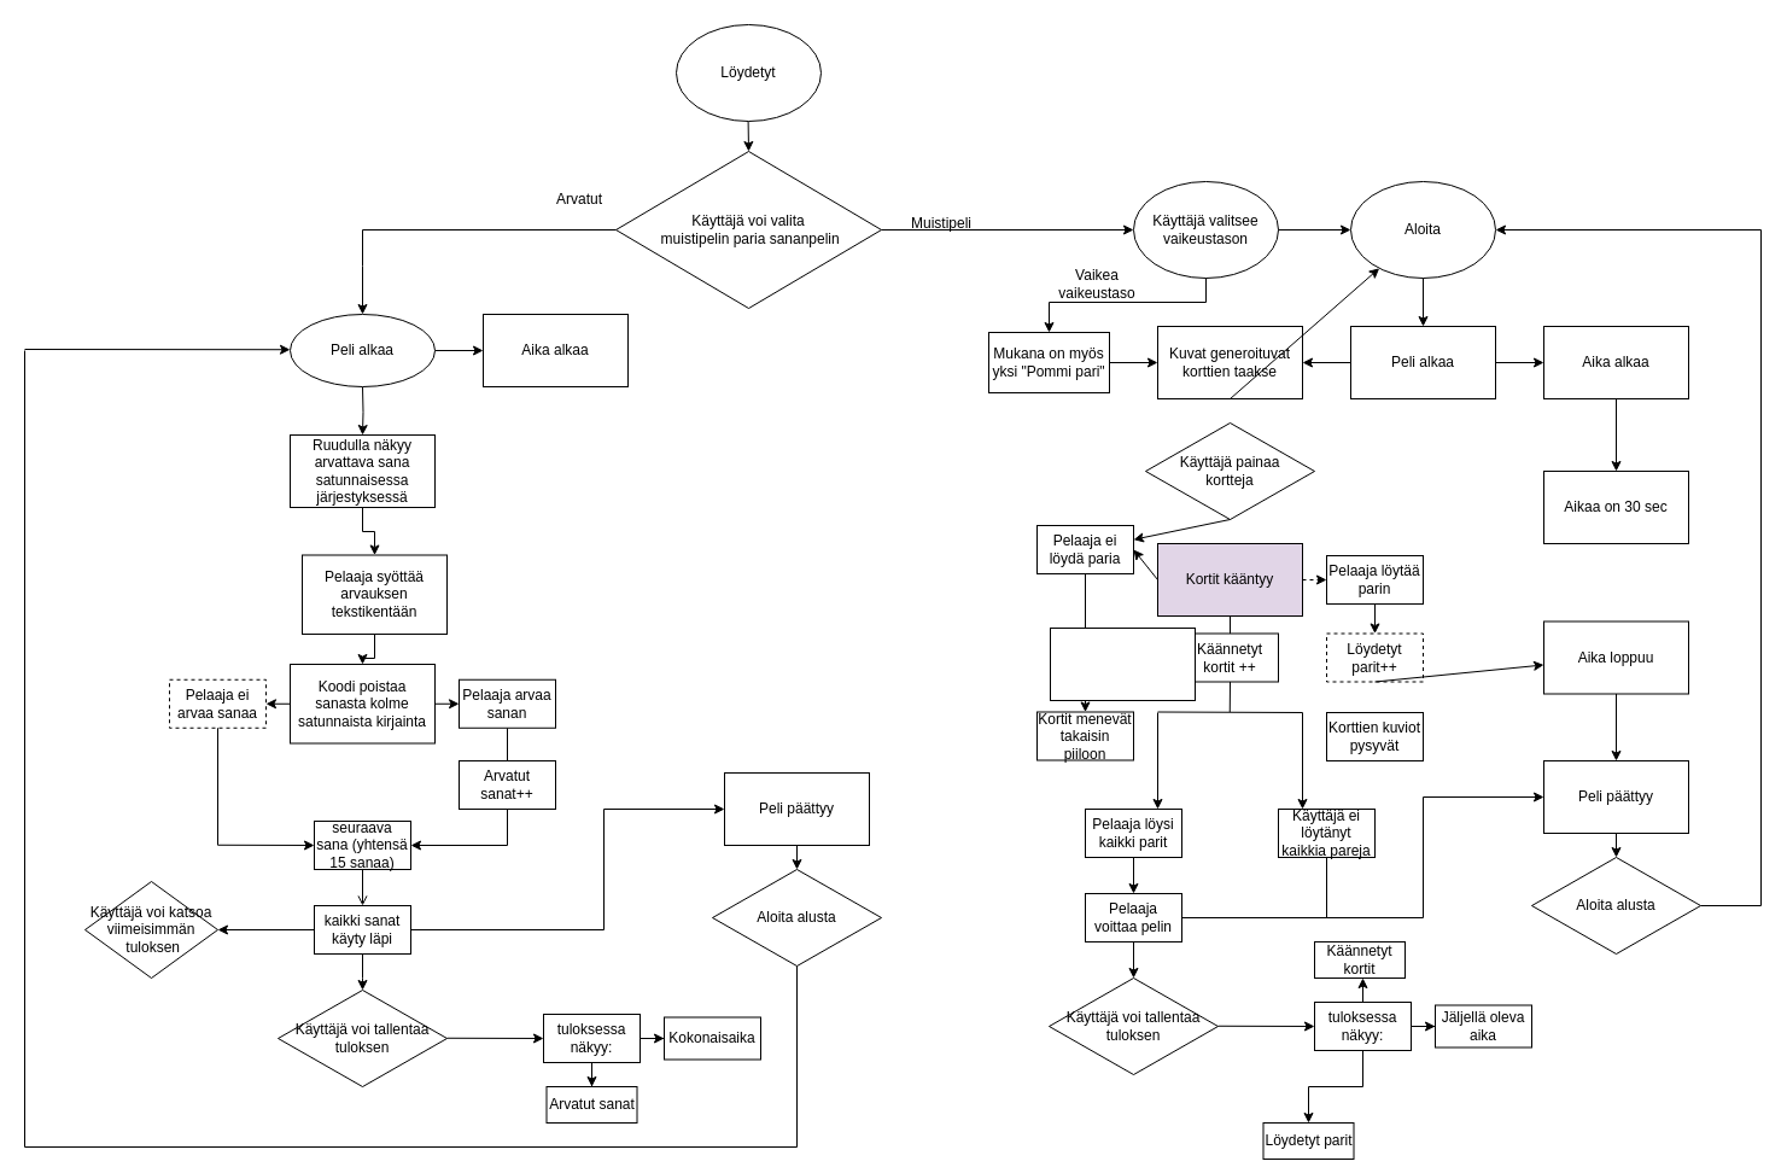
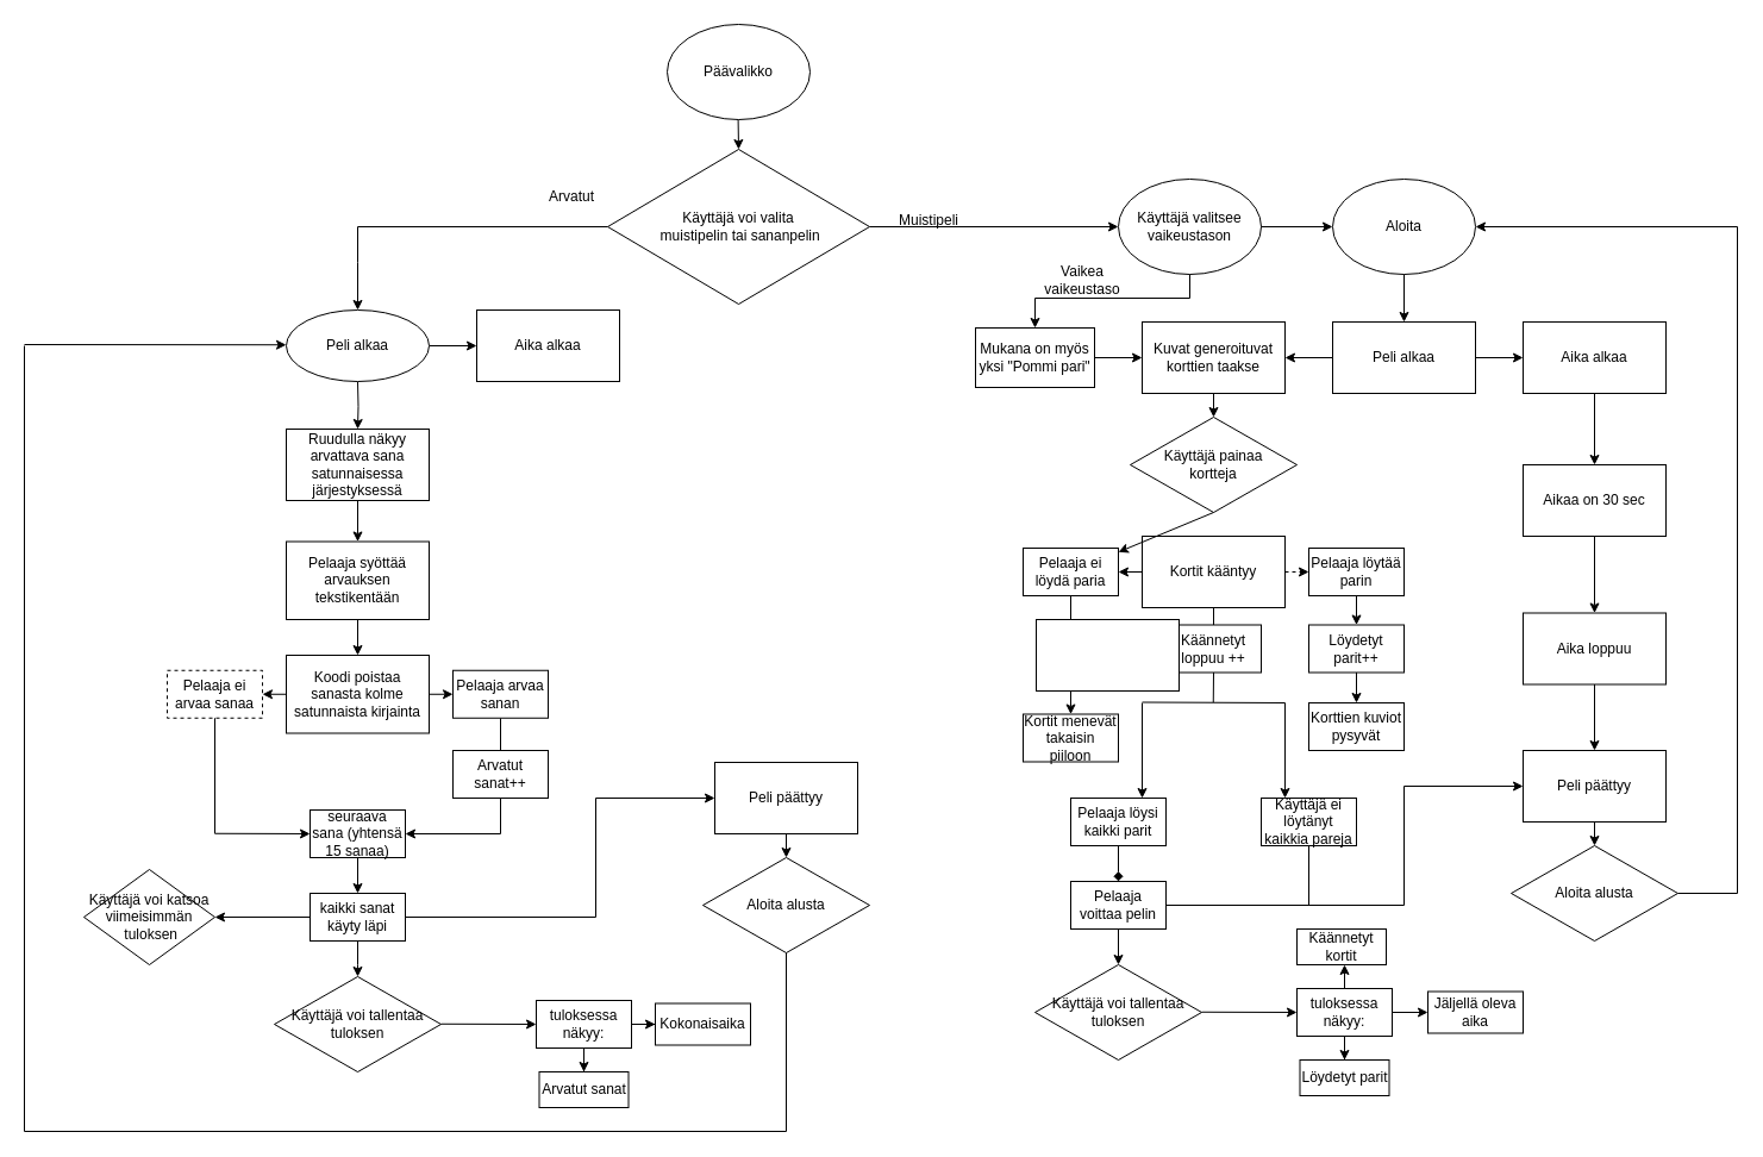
- <mxCell id="47" value="Löydetyt" style="ellipse;whiteSpace=wrap;html=1;" parent="1" vertex="1"><mxGeometry x="560" y="20" width="120" height="80" as="geometry" /></mxCell>
+ <mxCell id="47" value="Päävalikko" style="ellipse;whiteSpace=wrap;html=1;" parent="1" vertex="1"><mxGeometry x="560" y="20" width="120" height="80" as="geometry" /></mxCell>
- <mxCell id="46" value="Käyttäjä voi valita&lt;br&gt;&amp;nbsp;muistipelin paria sananpelin" style="rhombus;whiteSpace=wrap;html=1;" parent="1" vertex="1"><mxGeometry x="510" y="125" width="220" height="130" as="geometry" /></mxCell>
+ <mxCell id="46" value="Käyttäjä voi valita&lt;br&gt;&amp;nbsp;muistipelin tai sananpelin" style="rhombus;whiteSpace=wrap;html=1;" parent="1" vertex="1"><mxGeometry x="510" y="125" width="220" height="130" as="geometry" /></mxCell>
- <mxCell id="12" value="" style="endArrow=classic;html=1;rounded=0;exitX=0.5;exitY=1;exitDx=0;exitDy=0;" parent="1" source="6" target="2" edge="1"><mxGeometry width="50" height="50" relative="1" as="geometry"><mxPoint x="1189" y="230" as="sourcePoint" /><mxPoint x="1189" y="280" as="targetPoint" /></mxGeometry></mxCell>
+ <mxCell id="12" value="" style="endArrow=classic;html=1;rounded=0;exitX=0.5;exitY=1;exitDx=0;exitDy=0;entryX=0.5;entryY=0;entryDx=0;entryDy=0;" parent="1" source="6" target="11" edge="1"><mxGeometry width="50" height="50" relative="1" as="geometry"><mxPoint x="1189" y="230" as="sourcePoint" /><mxPoint x="1189" y="280" as="targetPoint" /></mxGeometry></mxCell>
- <mxCell id="22" value="Pelaaja ei löydä paria" style="rounded=0;whiteSpace=wrap;html=1;" parent="1" vertex="1"><mxGeometry x="859" y="435" width="80" height="40" as="geometry" /></mxCell>
+ <mxCell id="22" value="Pelaaja ei löydä paria" style="rounded=0;whiteSpace=wrap;html=1;" parent="1" vertex="1"><mxGeometry x="859" y="460" width="80" height="40" as="geometry" /></mxCell>
+ <mxCell id="13" value="" style="endArrow=classic;html=1;rounded=0;exitX=0.5;exitY=1;exitDx=0;exitDy=0;entryX=0.5;entryY=0;entryDx=0;entryDy=0;" parent="1" source="10" target="14" edge="1"><mxGeometry width="50" height="50" relative="1" as="geometry"><mxPoint x="1349" y="340" as="sourcePoint" /><mxPoint x="1339" y="510" as="targetPoint" /></mxGeometry></mxCell>
- <mxCell id="24" value="Kortit kääntyy" style="rounded=0;whiteSpace=wrap;html=1;fillColor=#e1d5e7;" parent="1" vertex="1"><mxGeometry x="959" y="450" width="120" height="60" as="geometry" /></mxCell>
+ <mxCell id="24" value="Kortit kääntyy" style="rounded=0;whiteSpace=wrap;html=1;" parent="1" vertex="1"><mxGeometry x="959" y="450" width="120" height="60" as="geometry" /></mxCell>
- <mxCell id="71" value="Pelaaja syöttää arvauksen tekstikentään" style="rounded=0;whiteSpace=wrap;html=1;" parent="1" vertex="1"><mxGeometry x="250" y="459.5" width="120" height="65.5" as="geometry" /></mxCell>
+ <mxCell id="71" value="Pelaaja syöttää arvauksen tekstikentään" style="rounded=0;whiteSpace=wrap;html=1;" parent="1" vertex="1"><mxGeometry x="240" y="454.5" width="120" height="65.5" as="geometry" /></mxCell>
- <mxCell id="28" value="Löydetyt parit++" style="rounded=0;whiteSpace=wrap;html=1;dashed=1;" parent="1" vertex="1"><mxGeometry x="1099" y="524.5" width="80" height="40" as="geometry" /></mxCell>
+ <mxCell id="28" value="Löydetyt parit++" style="rounded=0;whiteSpace=wrap;html=1;" parent="1" vertex="1"><mxGeometry x="1099" y="524.5" width="80" height="40" as="geometry" /></mxCell>
- <mxCell id="53" value="Käännetyt kortit ++" style="rounded=0;whiteSpace=wrap;html=1;" parent="1" vertex="1"><mxGeometry x="979" y="524.5" width="80" height="40" as="geometry" /></mxCell>
+ <mxCell id="53" value="Käännetyt loppuu ++" style="rounded=0;whiteSpace=wrap;html=1;" parent="1" vertex="1"><mxGeometry x="979" y="524.5" width="80" height="40" as="geometry" /></mxCell>
- <mxCell id="31" value="" style="endArrow=classic;html=1;rounded=0;exitX=0.5;exitY=1;exitDx=0;exitDy=0;" parent="1" source="28" target="14" edge="1"><mxGeometry width="50" height="50" relative="1" as="geometry"><mxPoint x="1149" y="510" as="sourcePoint" /><mxPoint x="1149" y="535" as="targetPoint" /></mxGeometry></mxCell>
+ <mxCell id="31" value="" style="endArrow=classic;html=1;rounded=0;entryX=0.5;entryY=0;entryDx=0;entryDy=0;exitX=0.5;exitY=1;exitDx=0;exitDy=0;" parent="1" source="28" target="30" edge="1"><mxGeometry width="50" height="50" relative="1" as="geometry"><mxPoint x="1149" y="510" as="sourcePoint" /><mxPoint x="1149" y="535" as="targetPoint" /></mxGeometry></mxCell>
- <mxCell id="33" value="Kortit menevät takaisin piiloon" style="rounded=0;whiteSpace=wrap;html=1;" parent="1" vertex="1"><mxGeometry x="859" y="589.5" width="80" height="40" as="geometry" /></mxCell>
+ <mxCell id="33" value="Kortit menevät takaisin piiloon" style="rounded=0;whiteSpace=wrap;html=1;" parent="1" vertex="1"><mxGeometry x="859" y="599.5" width="80" height="40" as="geometry" /></mxCell>
- <mxCell id="42" value="" style="endArrow=classic;html=1;rounded=0;entryX=0.5;entryY=0;entryDx=0;entryDy=0;exitX=0.5;exitY=1;exitDx=0;exitDy=0;" parent="1" source="34" target="37" edge="1"><mxGeometry width="50" height="50" relative="1" as="geometry"><mxPoint x="909" y="574.5" as="sourcePoint" /><mxPoint x="909" y="600" as="targetPoint" /></mxGeometry></mxCell>
+ <mxCell id="42" value="" style="endArrow=diamond;html=1;rounded=0;entryX=0.5;entryY=0;entryDx=0;entryDy=0;exitX=0.5;exitY=1;exitDx=0;exitDy=0;" parent="1" source="34" target="37" edge="1"><mxGeometry width="50" height="50" relative="1" as="geometry"><mxPoint x="909" y="574.5" as="sourcePoint" /><mxPoint x="909" y="600" as="targetPoint" /></mxGeometry></mxCell>
- <mxCell id="81" style="edgeStyle=orthogonalEdgeStyle;rounded=0;orthogonalLoop=1;jettySize=auto;html=1;entryX=0.5;entryY=0;entryDx=0;entryDy=0;endArrow=open;" edge="1" parent="1" source="82" target="88"><mxGeometry relative="1" as="geometry" /></mxCell>
+ <mxCell id="81" style="edgeStyle=orthogonalEdgeStyle;rounded=0;orthogonalLoop=1;jettySize=auto;html=1;entryX=0.5;entryY=0;entryDx=0;entryDy=0;" edge="1" parent="1" source="82" target="88"><mxGeometry relative="1" as="geometry" /></mxCell>
- <mxCell id="114" value="Jäljellä oleva aika" style="rounded=0;whiteSpace=wrap;html=1;" vertex="1" parent="1"><mxGeometry x="1189" y="832.5" width="80" height="35" as="geometry" /></mxCell>
+ <mxCell id="114" value="Jäljellä oleva aika" style="rounded=0;whiteSpace=wrap;html=1;" vertex="1" parent="1"><mxGeometry x="1199" y="832.5" width="80" height="35" as="geometry" /></mxCell>
- <mxCell id="113" value="Löydetyt parit" style="rounded=0;whiteSpace=wrap;html=1;" vertex="1" parent="1"><mxGeometry x="1046.5" y="930" width="75" height="30" as="geometry" /></mxCell>
+ <mxCell id="113" value="Löydetyt parit" style="rounded=0;whiteSpace=wrap;html=1;" vertex="1" parent="1"><mxGeometry x="1091.5" y="890" width="75" height="30" as="geometry" /></mxCell>
